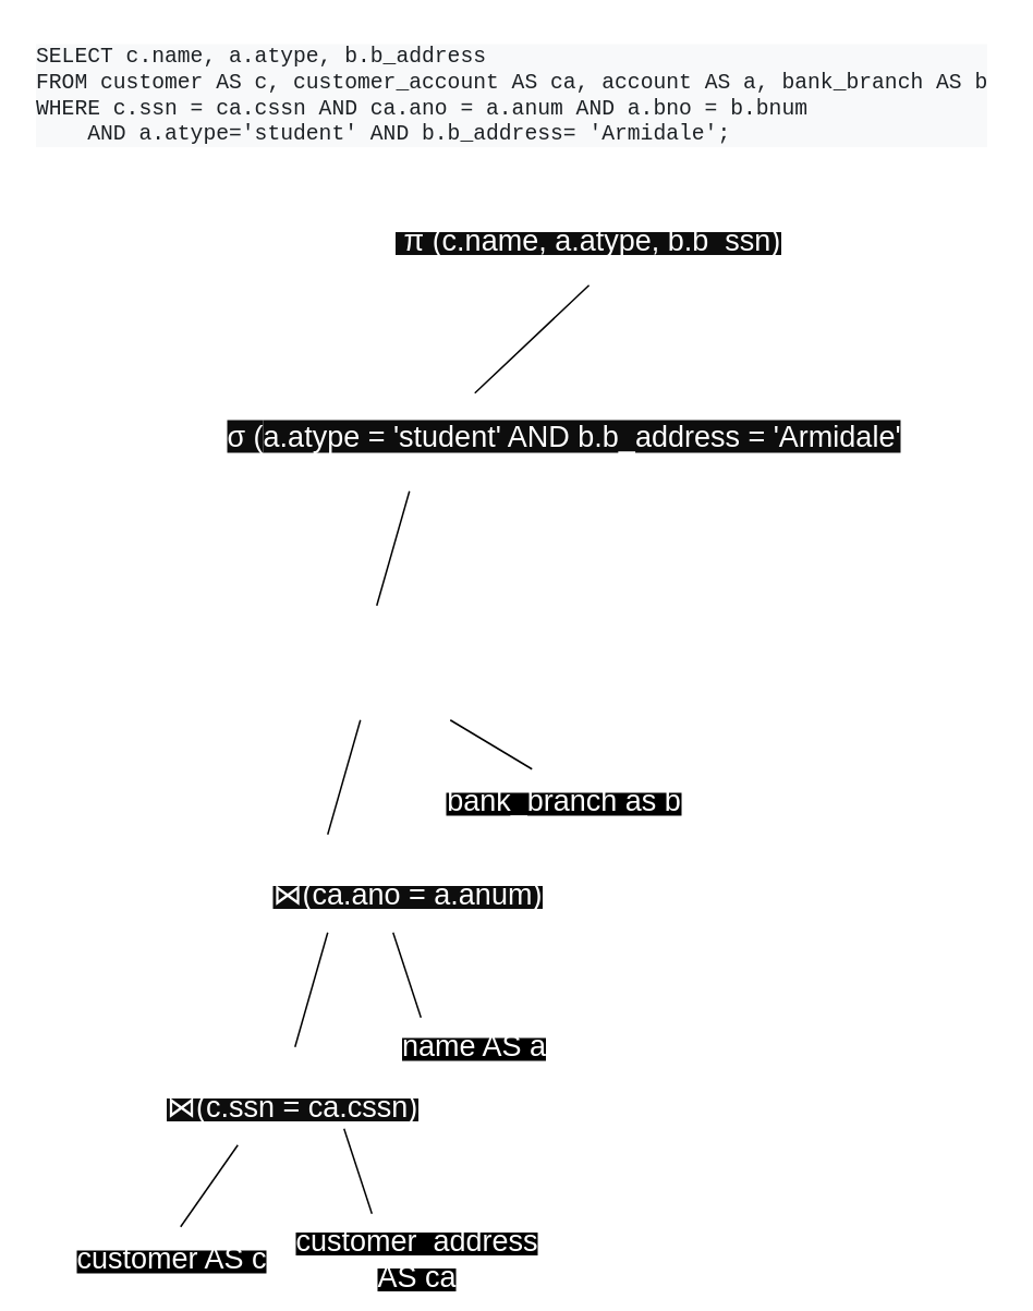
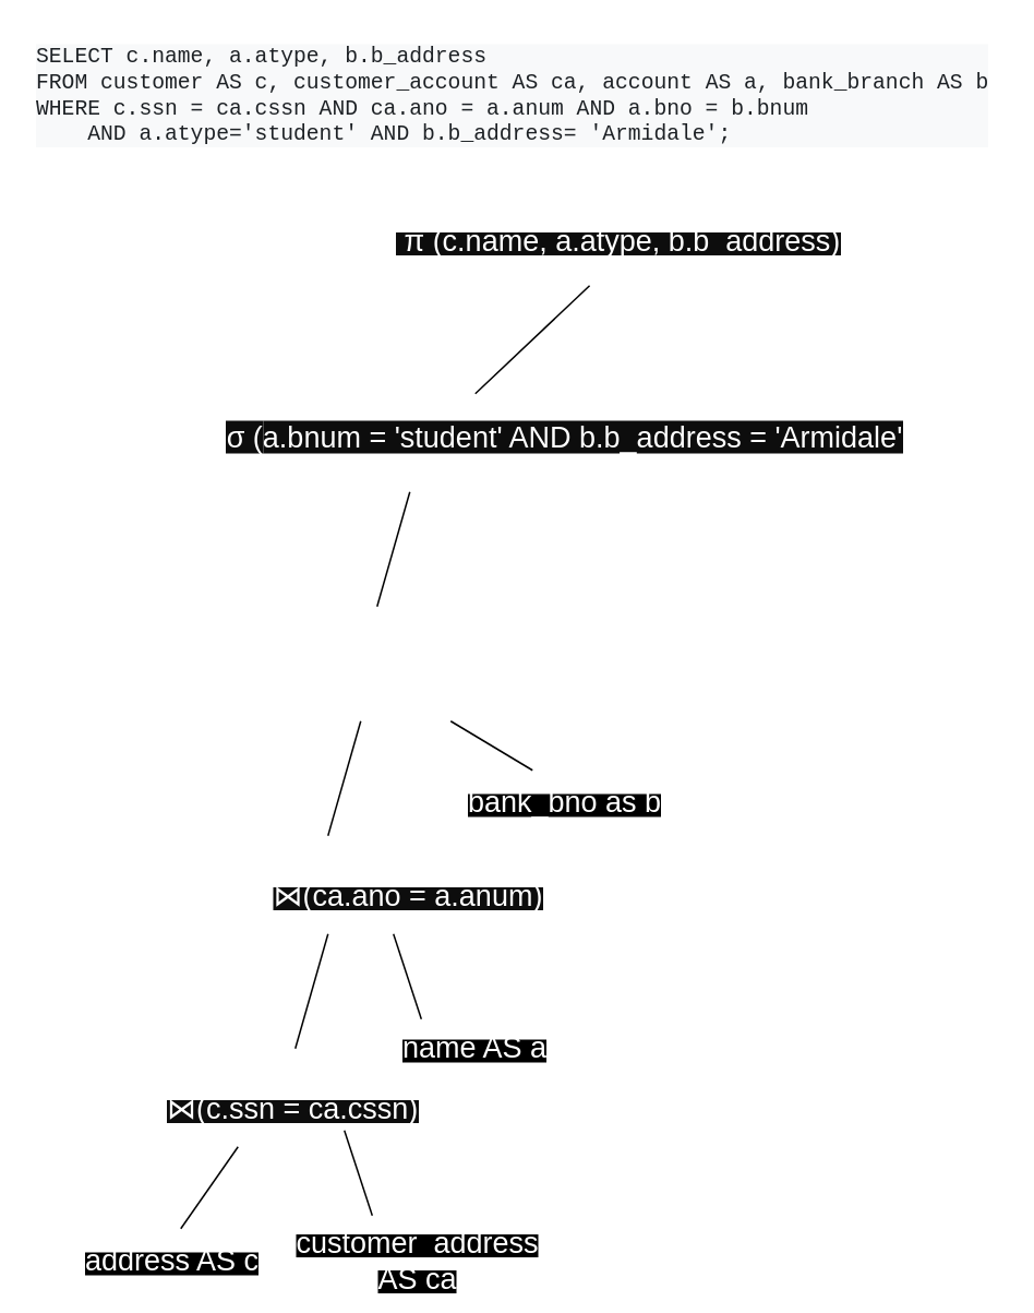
- <mxCell id="2" value="&lt;span style=&quot;color: rgb(255, 255, 255); font-style: normal; font-variant-ligatures: normal; font-variant-caps: normal; font-weight: 400; letter-spacing: normal; orphans: 2; text-align: left; text-indent: 0px; text-transform: none; widows: 2; word-spacing: 0px; -webkit-text-stroke-width: 0px; white-space: pre; background-color: rgb(13, 13, 13); text-decoration-thickness: initial; text-decoration-style: initial; text-decoration-color: initial; float: none; display: inline !important;&quot;&gt;&lt;font style=&quot;font-size: 18px;&quot; face=&quot;Helvetica&quot;&gt; π (c.name, a.atype, b.b_ssn)&lt;/font&gt;&lt;/span&gt;" style="text;whiteSpace=wrap;html=1;" vertex="1" parent="1"><mxGeometry x="240" y="130" width="270" height="40" as="geometry" /></mxCell>
+ <mxCell id="2" value="&lt;span style=&quot;color: rgb(255, 255, 255); font-style: normal; font-variant-ligatures: normal; font-variant-caps: normal; font-weight: 400; letter-spacing: normal; orphans: 2; text-align: left; text-indent: 0px; text-transform: none; widows: 2; word-spacing: 0px; -webkit-text-stroke-width: 0px; white-space: pre; background-color: rgb(13, 13, 13); text-decoration-thickness: initial; text-decoration-style: initial; text-decoration-color: initial; float: none; display: inline !important;&quot;&gt;&lt;font style=&quot;font-size: 18px;&quot; face=&quot;Helvetica&quot;&gt; π (c.name, a.atype, b.b_address)&lt;/font&gt;&lt;/span&gt;" style="text;whiteSpace=wrap;html=1;" vertex="1" parent="1"><mxGeometry x="240" y="130" width="270" height="40" as="geometry" /></mxCell>
- <mxCell id="6" value="&lt;font style=&quot;font-size: 18px;&quot; face=&quot;Helvetica&quot;&gt;&lt;span style=&quot;color: rgb(255, 255, 255); font-style: normal; font-variant-ligatures: normal; font-variant-caps: normal; font-weight: 400; letter-spacing: normal; orphans: 2; text-indent: 0px; text-transform: none; widows: 2; word-spacing: 0px; -webkit-text-stroke-width: 0px; white-space: pre; background-color: rgb(13, 13, 13); text-decoration-thickness: initial; text-decoration-style: initial; text-decoration-color: initial; float: none; display: inline !important;&quot;&gt;σ (&lt;/span&gt;&lt;span style=&quot;background-color: rgb(13, 13, 13); color: rgb(255, 255, 255); white-space: pre;&quot;&gt;a.atype = 'student' AND b.b_address = 'Armidale'&lt;/span&gt;&lt;/font&gt;" style="text;whiteSpace=wrap;html=1;align=center;" vertex="1" parent="1"><mxGeometry x="80" y="250" width="530" height="40" as="geometry" /></mxCell>
+ <mxCell id="6" value="&lt;font style=&quot;font-size: 18px;&quot; face=&quot;Helvetica&quot;&gt;&lt;span style=&quot;color: rgb(255, 255, 255); font-style: normal; font-variant-ligatures: normal; font-variant-caps: normal; font-weight: 400; letter-spacing: normal; orphans: 2; text-indent: 0px; text-transform: none; widows: 2; word-spacing: 0px; -webkit-text-stroke-width: 0px; white-space: pre; background-color: rgb(13, 13, 13); text-decoration-thickness: initial; text-decoration-style: initial; text-decoration-color: initial; float: none; display: inline !important;&quot;&gt;σ (&lt;/span&gt;&lt;span style=&quot;background-color: rgb(13, 13, 13); color: rgb(255, 255, 255); white-space: pre;&quot;&gt;a.bnum = 'student' AND b.b_address = 'Armidale'&lt;/span&gt;&lt;/font&gt;" style="text;whiteSpace=wrap;html=1;align=center;" vertex="1" parent="1"><mxGeometry x="80" y="250" width="530" height="40" as="geometry" /></mxCell>
- <mxCell id="18" value="&lt;span style=&quot;background-color: rgb(0, 0, 0);&quot;&gt;&lt;font style=&quot;font-size: 18px;&quot; color=&quot;#ffffff&quot;&gt;bank_branch as b&lt;/font&gt;&lt;/span&gt;" style="text;html=1;align=center;verticalAlign=middle;whiteSpace=wrap;rounded=0;fillColor=none;" vertex="1" parent="1"><mxGeometry x="270" y="480" width="150" height="20" as="geometry" /></mxCell>
+ <mxCell id="18" value="&lt;span style=&quot;background-color: rgb(0, 0, 0);&quot;&gt;&lt;font style=&quot;font-size: 18px;&quot; color=&quot;#ffffff&quot;&gt;bank_bno as b&lt;/font&gt;&lt;/span&gt;" style="text;html=1;align=center;verticalAlign=middle;whiteSpace=wrap;rounded=0;fillColor=none;" vertex="1" parent="1"><mxGeometry x="270" y="480" width="150" height="20" as="geometry" /></mxCell>
- <mxCell id="13" value="&lt;span style=&quot;background-color: rgb(0, 0, 0);&quot;&gt;&lt;font style=&quot;font-size: 18px;&quot; color=&quot;#ffffff&quot;&gt;customer AS c&lt;/font&gt;&lt;/span&gt;" style="text;html=1;align=center;verticalAlign=middle;whiteSpace=wrap;rounded=0;fillColor=none;" vertex="1" parent="1"><mxGeometry x="30" y="760" width="150" height="20" as="geometry" /></mxCell>
+ <mxCell id="13" value="&lt;span style=&quot;background-color: rgb(0, 0, 0);&quot;&gt;&lt;font style=&quot;font-size: 18px;&quot; color=&quot;#ffffff&quot;&gt;address AS c&lt;/font&gt;&lt;/span&gt;" style="text;html=1;align=center;verticalAlign=middle;whiteSpace=wrap;rounded=0;fillColor=none;" vertex="1" parent="1"><mxGeometry x="30" y="760" width="150" height="20" as="geometry" /></mxCell>
